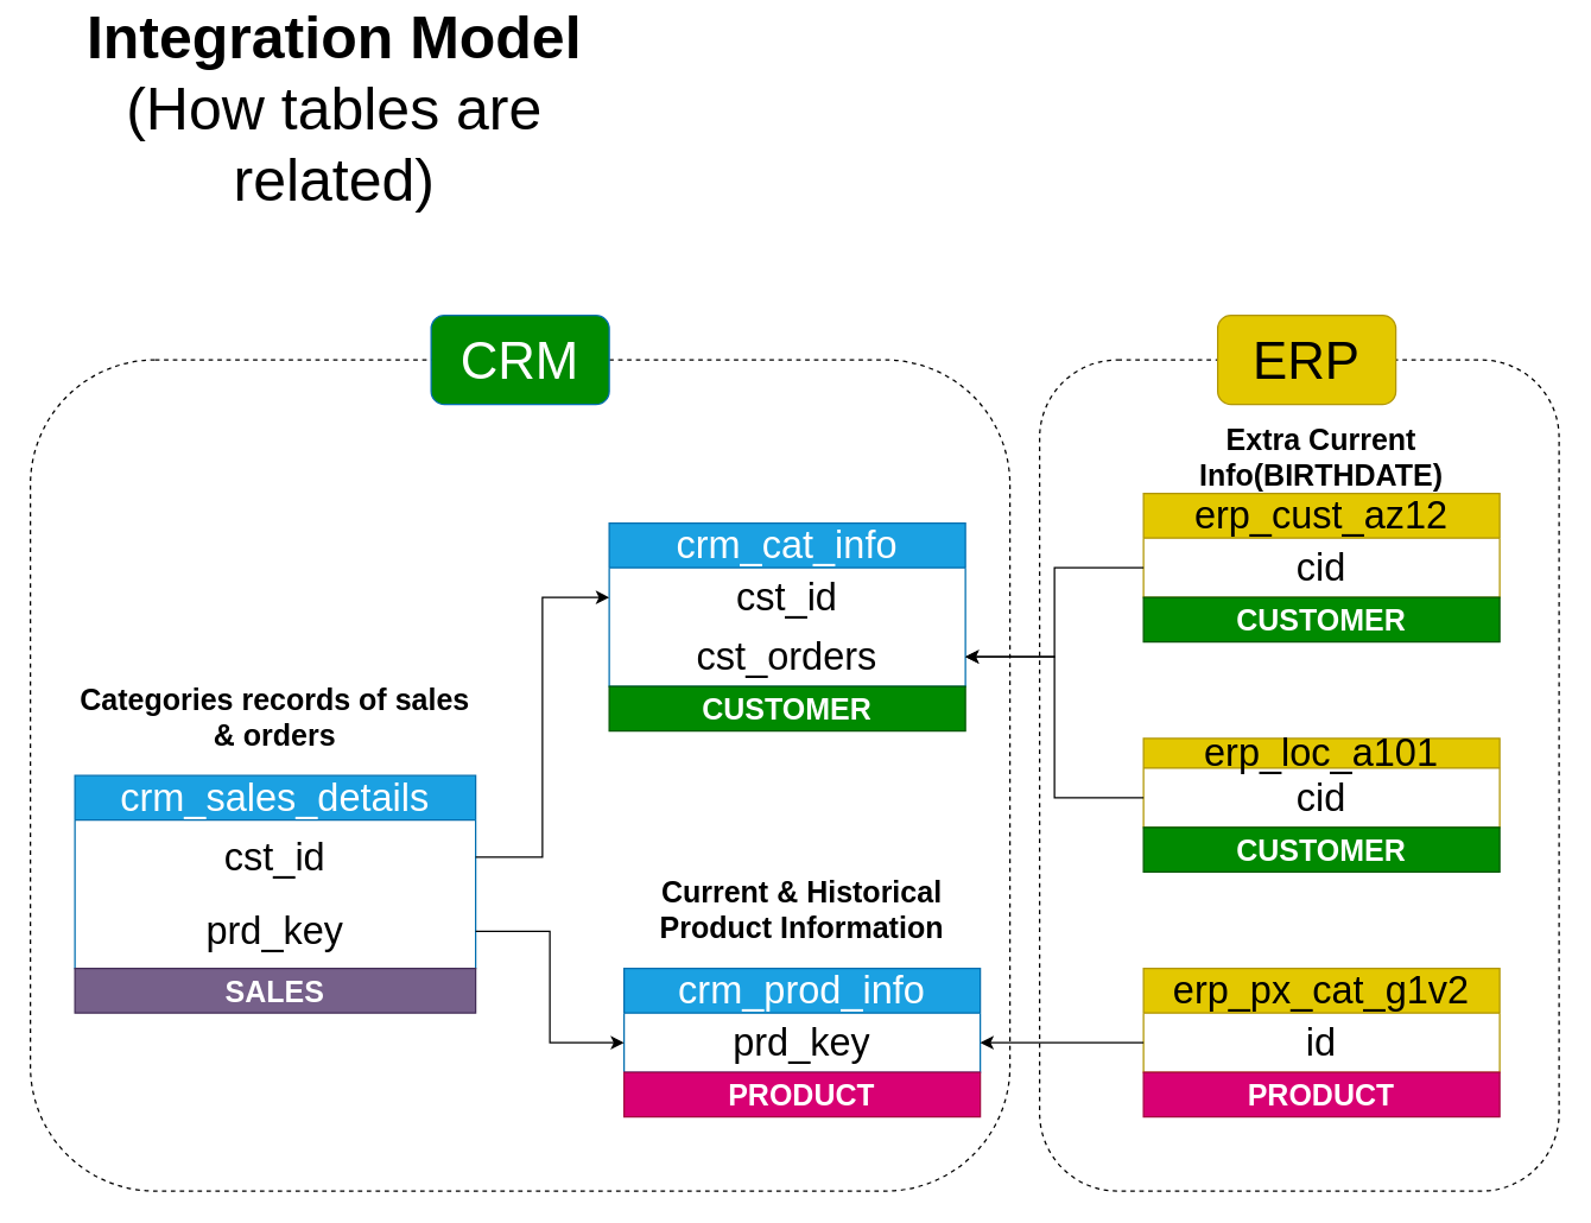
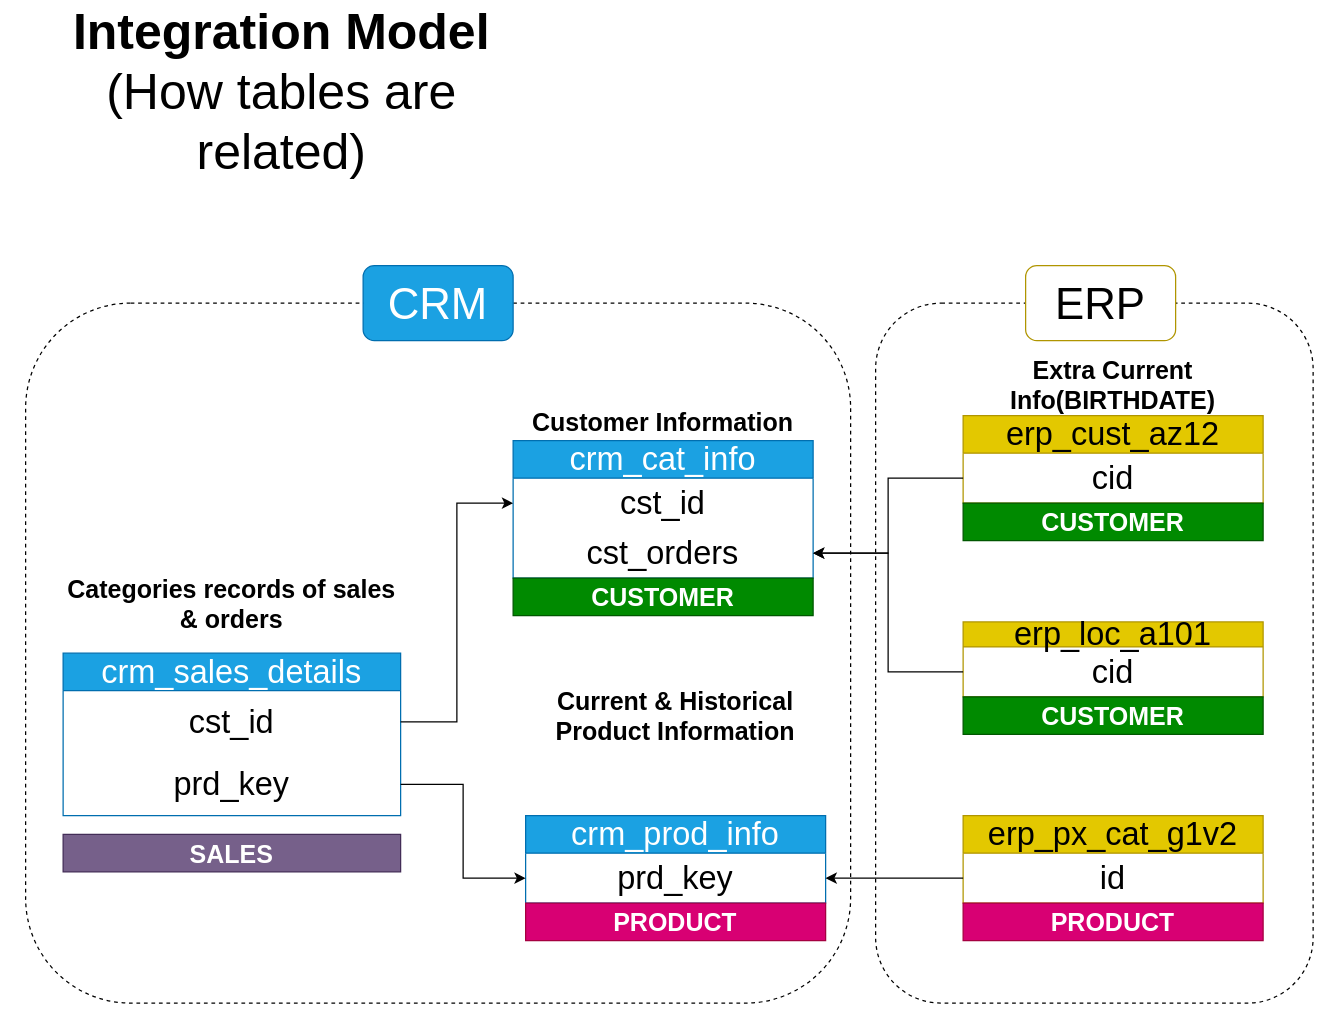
- <mxCell id="25" value="&lt;font style=&quot;font-size: 35px;&quot;&gt;CRM&lt;/font&gt;" style="rounded=1;whiteSpace=wrap;html=1;fillColor=#008a00;fontColor=#ffffff;strokeColor=#006EAF;" parent="1" vertex="1"><mxGeometry x="290" y="180" width="120" height="60" as="geometry" /></mxCell>
+ <mxCell id="25" value="&lt;font style=&quot;font-size: 35px;&quot;&gt;CRM&lt;/font&gt;" style="rounded=1;whiteSpace=wrap;html=1;fillColor=#1ba1e2;fontColor=#ffffff;strokeColor=#006EAF;" parent="1" vertex="1"><mxGeometry x="290" y="180" width="120" height="60" as="geometry" /></mxCell>
- <mxCell id="26" value="&lt;font style=&quot;font-size: 35px;&quot;&gt;ERP&lt;/font&gt;" style="rounded=1;whiteSpace=wrap;html=1;fillColor=#e3c800;fontColor=#000000;strokeColor=#B09500;" parent="1" vertex="1"><mxGeometry x="820" y="180" width="120" height="60" as="geometry" /></mxCell>
+ <mxCell id="26" value="&lt;font style=&quot;font-size: 35px;&quot;&gt;ERP&lt;/font&gt;" style="rounded=1;whiteSpace=wrap;html=1;fillColor=#ffffff;fontColor=#000000;strokeColor=#B09500;" parent="1" vertex="1"><mxGeometry x="820" y="180" width="120" height="60" as="geometry" /></mxCell>
+ <mxCell id="6" value="&lt;font style=&quot;font-size: 20px;&quot;&gt;&lt;b&gt;Customer Information&lt;/b&gt;&lt;/font&gt;" style="text;html=1;align=center;verticalAlign=middle;whiteSpace=wrap;rounded=0;" parent="1" vertex="1"><mxGeometry x="410" y="290" width="240" height="30" as="geometry" /></mxCell>
- <mxCell id="9" value="&lt;span style=&quot;font-size: 20px;&quot;&gt;&lt;b&gt;Current &amp;amp; Historical Product Information&lt;/b&gt;&lt;/span&gt;" style="text;html=1;align=center;verticalAlign=middle;whiteSpace=wrap;rounded=0;" parent="1" vertex="1"><mxGeometry x="420" y="540" width="240" height="80" as="geometry" /></mxCell>
+ <mxCell id="9" value="&lt;span style=&quot;font-size: 20px;&quot;&gt;&lt;b&gt;Current &amp;amp; Historical Product Information&lt;/b&gt;&lt;/span&gt;" style="text;html=1;align=center;verticalAlign=middle;whiteSpace=wrap;rounded=0;" parent="1" vertex="1"><mxGeometry x="420" y="500" width="240" height="80" as="geometry" /></mxCell>
- <mxCell id="35" value="&lt;font style=&quot;font-size: 20px;&quot;&gt;&lt;b&gt;SALES&lt;/b&gt;&lt;/font&gt;" style="text;html=1;strokeColor=#432D57;fillColor=#76608a;align=center;verticalAlign=middle;whiteSpace=wrap;overflow=hidden;fontColor=#ffffff;" vertex="1" parent="1"><mxGeometry x="50" y="620" width="270" height="30" as="geometry" /></mxCell>
+ <mxCell id="35" value="&lt;font style=&quot;font-size: 20px;&quot;&gt;&lt;b&gt;SALES&lt;/b&gt;&lt;/font&gt;" style="text;html=1;strokeColor=#432D57;fillColor=#76608a;align=center;verticalAlign=middle;whiteSpace=wrap;overflow=hidden;fontColor=#ffffff;" vertex="1" parent="1"><mxGeometry x="50" y="635" width="270" height="30" as="geometry" /></mxCell>
